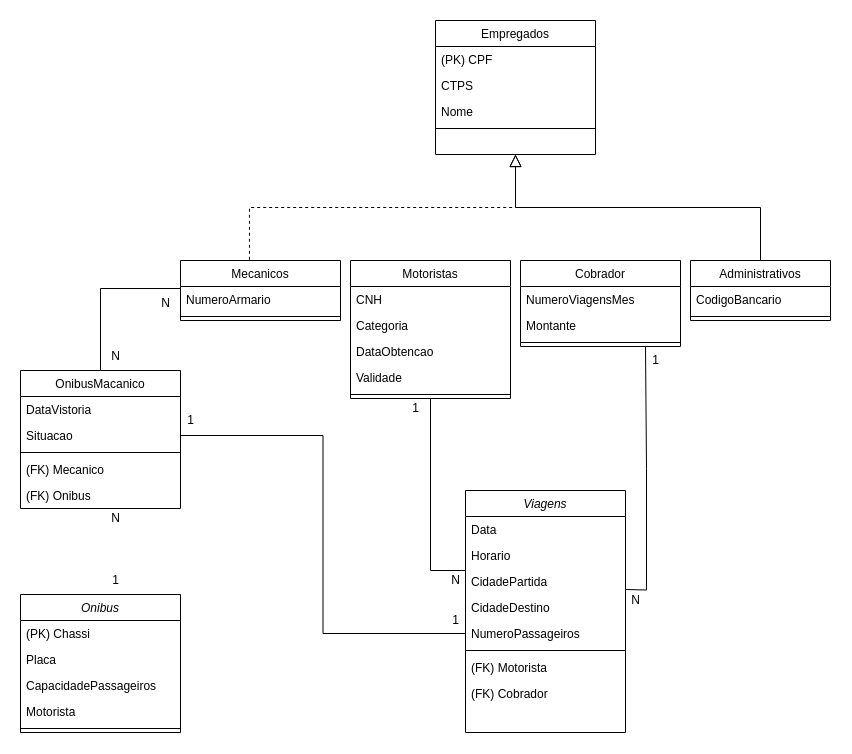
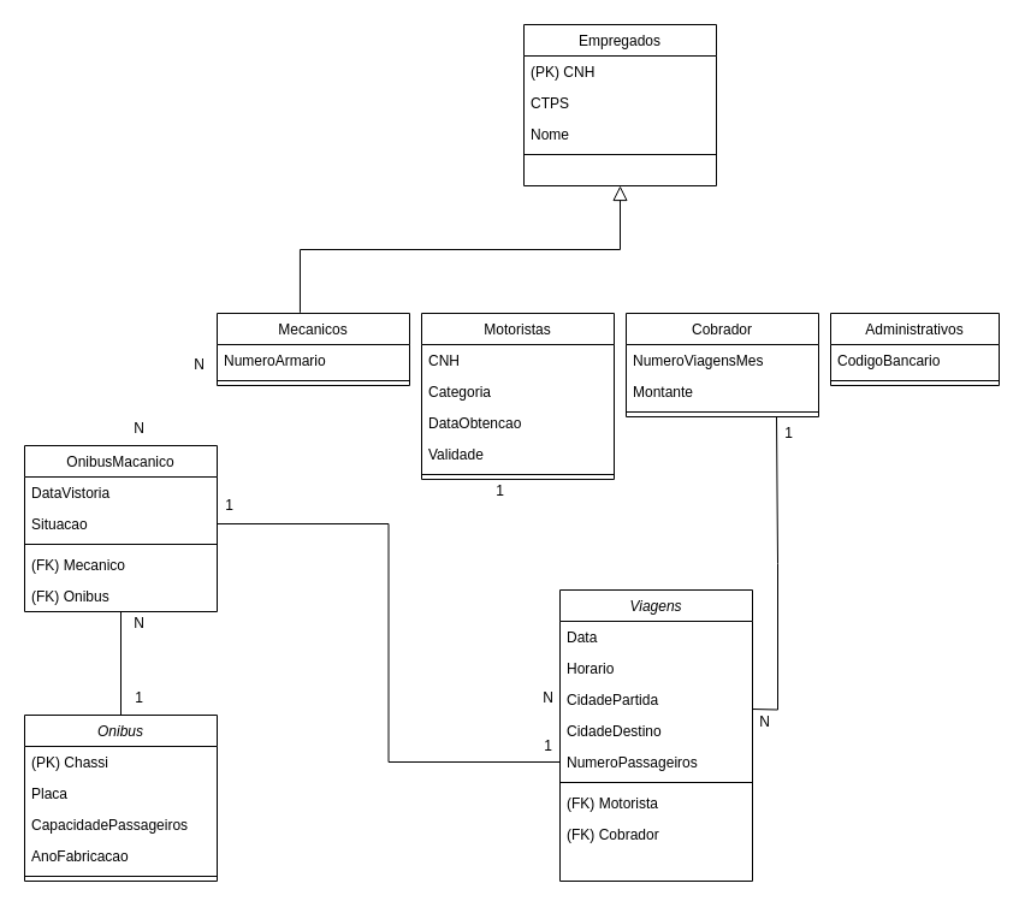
- <mxCell id="9" value="(PK) CPF" style="text;align=left;verticalAlign=top;spacingLeft=4;spacingRight=4;overflow=hidden;rotatable=0;points=[[0,0.5],[1,0.5]];portConstraint=eastwest;rounded=0;shadow=0;html=0;" vertex="1" parent="8"><mxGeometry y="26" width="160" height="26" as="geometry" /></mxCell>
+ <mxCell id="9" value="(PK) CNH" style="text;align=left;verticalAlign=top;spacingLeft=4;spacingRight=4;overflow=hidden;rotatable=0;points=[[0,0.5],[1,0.5]];portConstraint=eastwest;rounded=0;shadow=0;html=0;" vertex="1" parent="8"><mxGeometry y="26" width="160" height="26" as="geometry" /></mxCell>
- <mxCell id="29" value="" style="endArrow=block;endSize=10;endFill=0;shadow=0;strokeWidth=1;rounded=0;edgeStyle=elbowEdgeStyle;elbow=vertical;exitX=0.431;exitY=-0.012;exitDx=0;exitDy=0;exitPerimeter=0;entryX=0.5;entryY=1;entryDx=0;entryDy=0;dashed=1;" edge="1" parent="1" source="13" target="8"><mxGeometry width="160" relative="1" as="geometry"><mxPoint x="165" y="0" as="sourcePoint" /><mxPoint x="345" y="-102" as="targetPoint" /></mxGeometry></mxCell>
+ <mxCell id="29" value="" style="endArrow=block;endSize=10;endFill=0;shadow=0;strokeWidth=1;rounded=0;edgeStyle=elbowEdgeStyle;elbow=vertical;exitX=0.431;exitY=-0.012;exitDx=0;exitDy=0;exitPerimeter=0;entryX=0.5;entryY=1;entryDx=0;entryDy=0;" edge="1" parent="1" source="13" target="8"><mxGeometry width="160" relative="1" as="geometry"><mxPoint x="165" y="0" as="sourcePoint" /><mxPoint x="345" y="-102" as="targetPoint" /></mxGeometry></mxCell>
- <mxCell id="30" value="" style="endArrow=block;endSize=10;endFill=0;shadow=0;strokeWidth=1;rounded=0;edgeStyle=elbowEdgeStyle;elbow=vertical;exitX=0.5;exitY=0;exitDx=0;exitDy=0;entryX=0.5;entryY=1;entryDx=0;entryDy=0;" edge="1" parent="1" source="26" target="8"><mxGeometry width="160" relative="1" as="geometry"><mxPoint x="205" y="40" as="sourcePoint" /><mxPoint x="515" y="160" as="targetPoint" /><Array as="points" /></mxGeometry></mxCell>
- <mxCell id="43" style="edgeStyle=orthogonalEdgeStyle;rounded=0;orthogonalLoop=1;jettySize=auto;html=1;entryX=0;entryY=0.077;entryDx=0;entryDy=0;entryPerimeter=0;endArrow=none;endFill=0;" edge="1" parent="1" source="44" target="14"><mxGeometry relative="1" as="geometry" /></mxCell>
- <mxCell id="31" style="edgeStyle=orthogonalEdgeStyle;rounded=0;orthogonalLoop=1;jettySize=auto;html=1;entryX=0.5;entryY=1;entryDx=0;entryDy=0;endArrow=none;endFill=0;exitX=0;exitY=1.077;exitDx=0;exitDy=0;exitPerimeter=0;" edge="1" parent="1" source="34" target="16"><mxGeometry relative="1" as="geometry" /></mxCell>
+ <mxCell id="42" style="edgeStyle=orthogonalEdgeStyle;rounded=0;orthogonalLoop=1;jettySize=auto;html=1;entryX=0.5;entryY=0;entryDx=0;entryDy=0;endArrow=none;endFill=0;" edge="1" parent="1" source="44" target="2"><mxGeometry relative="1" as="geometry" /></mxCell>
- <mxCell id="6" value="Motorista" style="text;align=left;verticalAlign=top;spacingLeft=4;spacingRight=4;overflow=hidden;rotatable=0;points=[[0,0.5],[1,0.5]];portConstraint=eastwest;rounded=0;shadow=0;html=0;" vertex="1" parent="2"><mxGeometry y="104" width="160" height="26" as="geometry" /></mxCell>
+ <mxCell id="6" value="AnoFabricacao" style="text;align=left;verticalAlign=top;spacingLeft=4;spacingRight=4;overflow=hidden;rotatable=0;points=[[0,0.5],[1,0.5]];portConstraint=eastwest;rounded=0;shadow=0;html=0;" vertex="1" parent="2"><mxGeometry y="104" width="160" height="26" as="geometry" /></mxCell>
